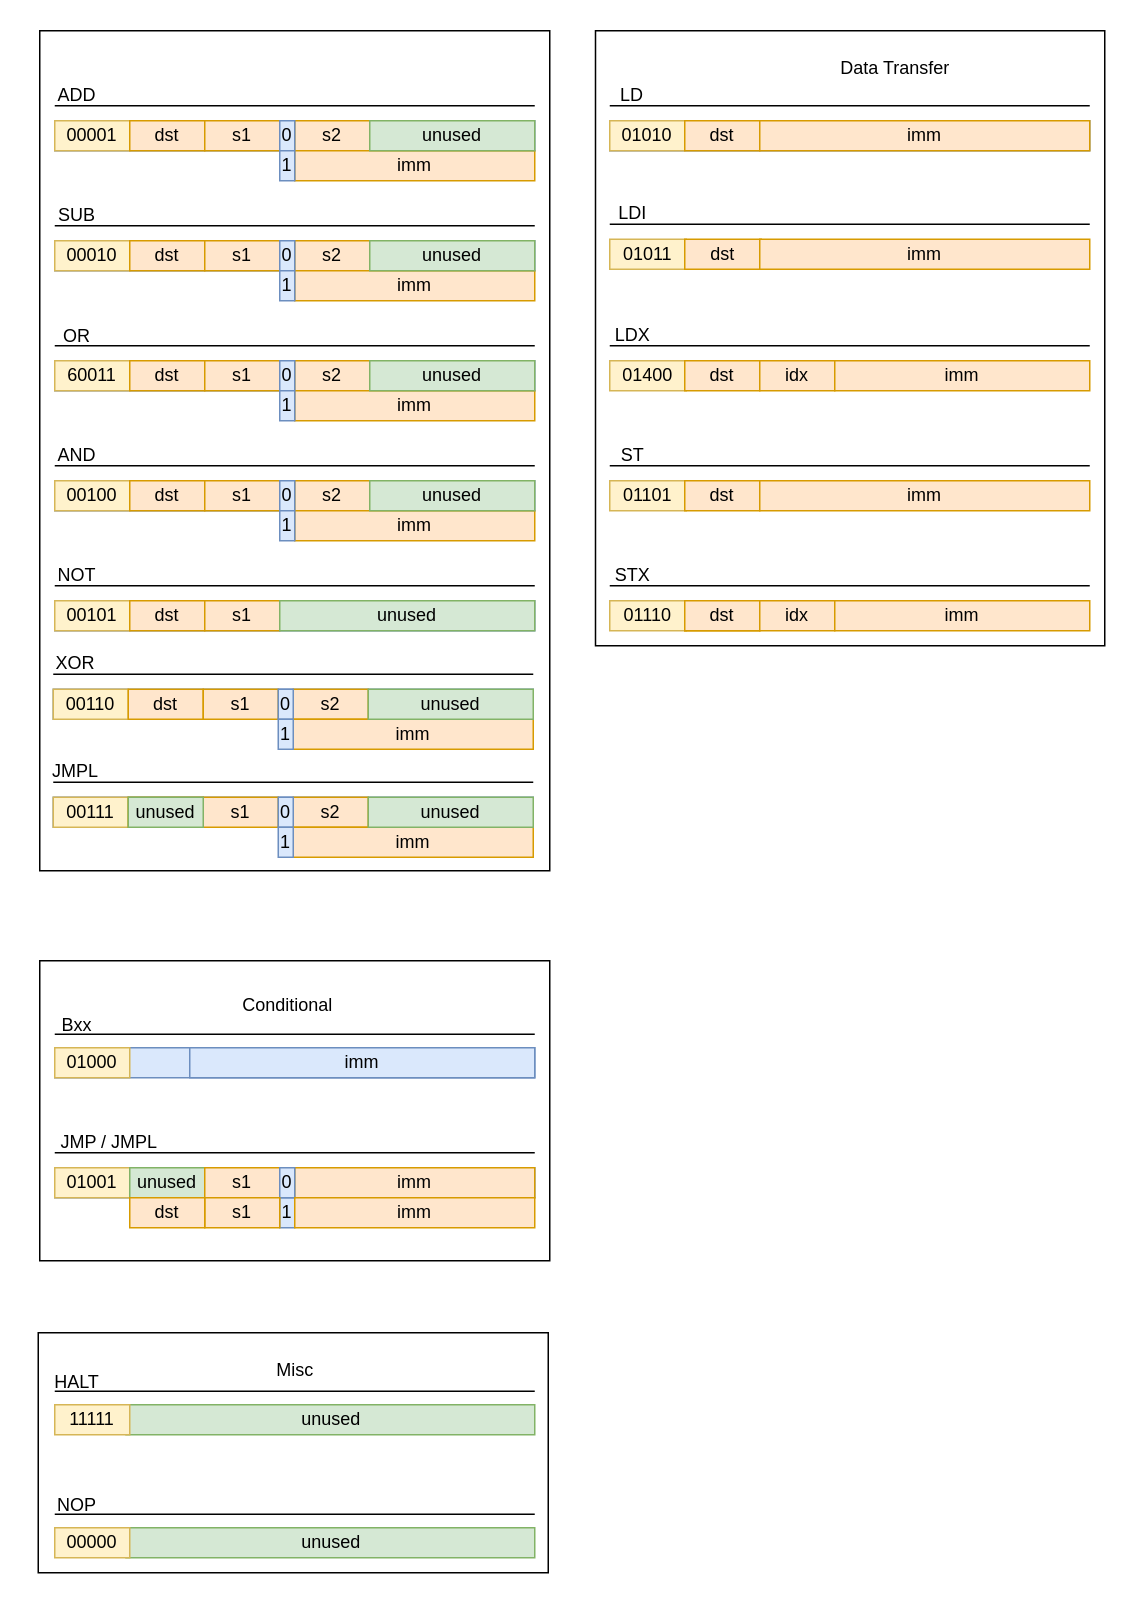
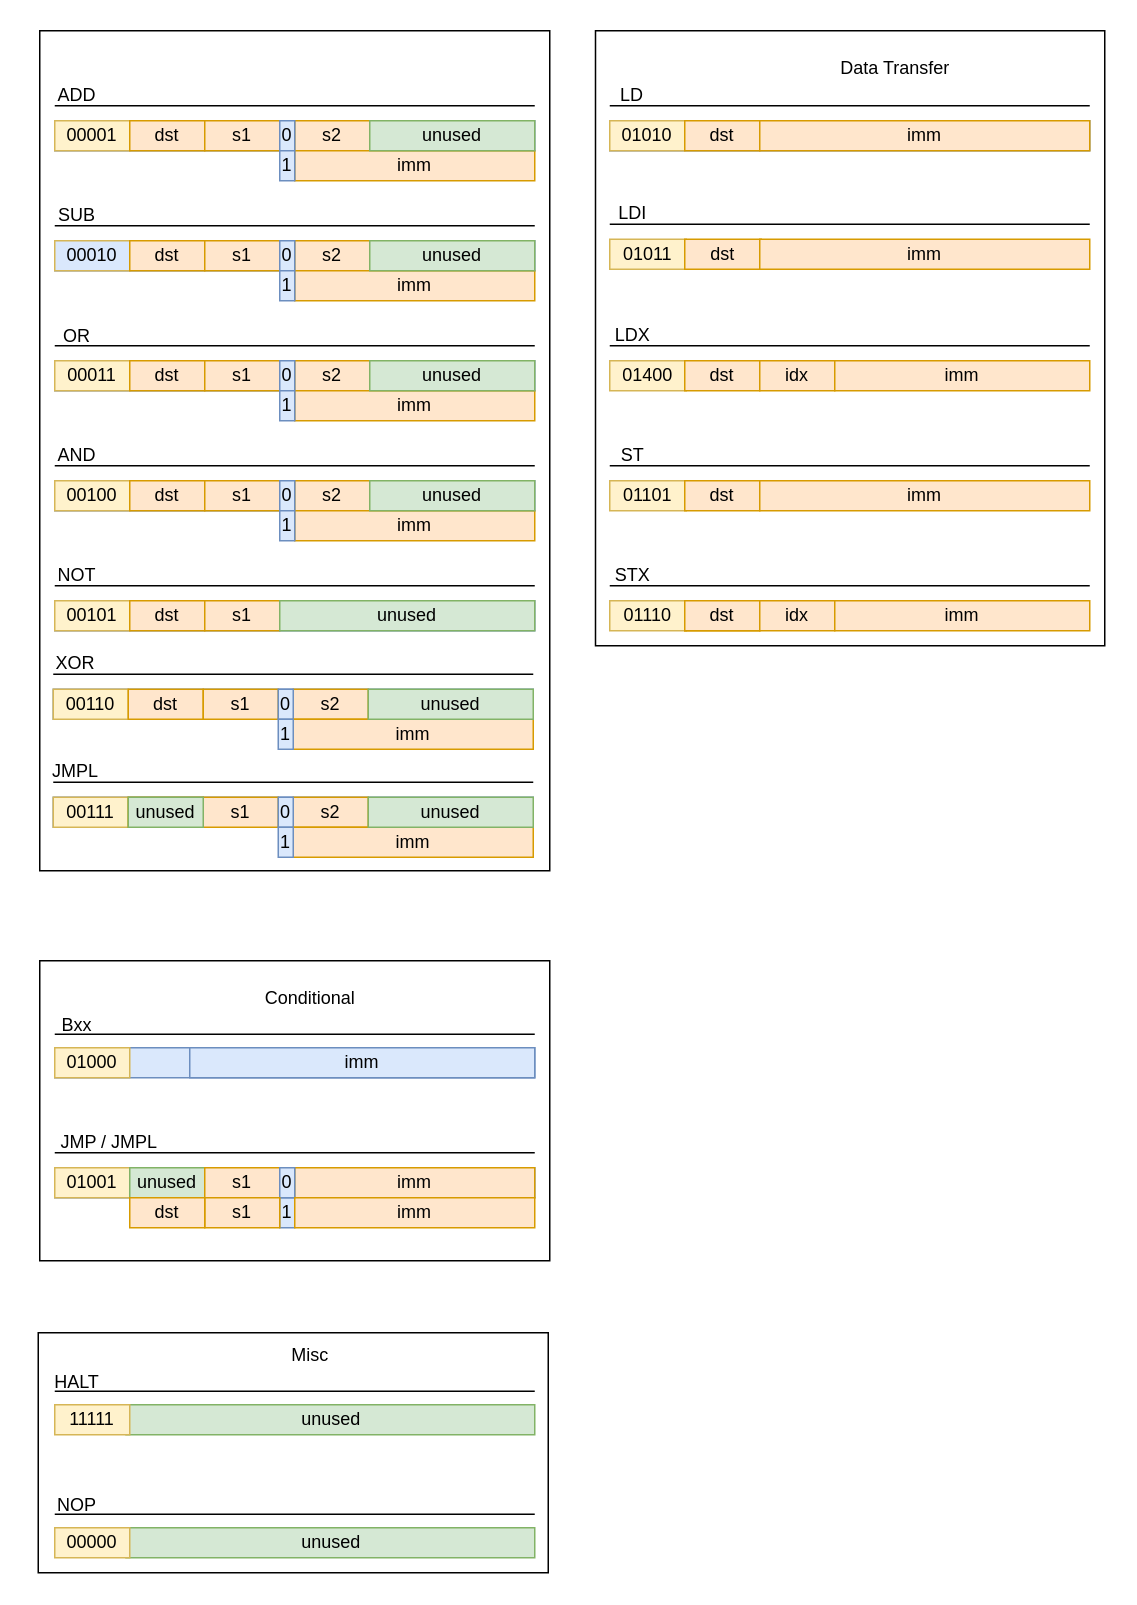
- <mxCell id="16" value="00010" style="rounded=0;whiteSpace=wrap;html=1;fillColor=#fff2cc;strokeColor=#d6b656;" parent="1" vertex="1"><mxGeometry x="36" y="160" width="50" height="20" as="geometry" /></mxCell>
+ <mxCell id="16" value="00010" style="rounded=0;whiteSpace=wrap;html=1;fillColor=#dae8fc;strokeColor=#d6b656;" parent="1" vertex="1"><mxGeometry x="36" y="160" width="50" height="20" as="geometry" /></mxCell>
- <mxCell id="26" value="60011" style="rounded=0;whiteSpace=wrap;html=1;fillColor=#fff2cc;strokeColor=#d6b656;" parent="1" vertex="1"><mxGeometry x="36" y="240" width="50" height="20" as="geometry" /></mxCell>
+ <mxCell id="26" value="00011" style="rounded=0;whiteSpace=wrap;html=1;fillColor=#fff2cc;strokeColor=#d6b656;" parent="1" vertex="1"><mxGeometry x="36" y="240" width="50" height="20" as="geometry" /></mxCell>
- <mxCell id="124" value="Conditional" style="text;html=1;strokeColor=none;fillColor=none;align=center;verticalAlign=middle;whiteSpace=wrap;rounded=0;" parent="1" vertex="1"><mxGeometry x="123.5" y="655" width="135" height="30" as="geometry" /></mxCell>
+ <mxCell id="124" value="Conditional" style="text;html=1;strokeColor=none;fillColor=none;align=center;verticalAlign=middle;whiteSpace=wrap;rounded=0;" parent="1" vertex="1"><mxGeometry x="138.5" y="650" width="135" height="30" as="geometry" /></mxCell>
- <mxCell id="131" value="Misc" style="text;html=1;strokeColor=none;fillColor=none;align=center;verticalAlign=middle;whiteSpace=wrap;rounded=0;" parent="1" vertex="1"><mxGeometry x="128.5" y="898" width="135" height="30" as="geometry" /></mxCell>
+ <mxCell id="131" value="Misc" style="text;html=1;strokeColor=none;fillColor=none;align=center;verticalAlign=middle;whiteSpace=wrap;rounded=0;" parent="1" vertex="1"><mxGeometry x="138.5" y="888" width="135" height="30" as="geometry" /></mxCell>
